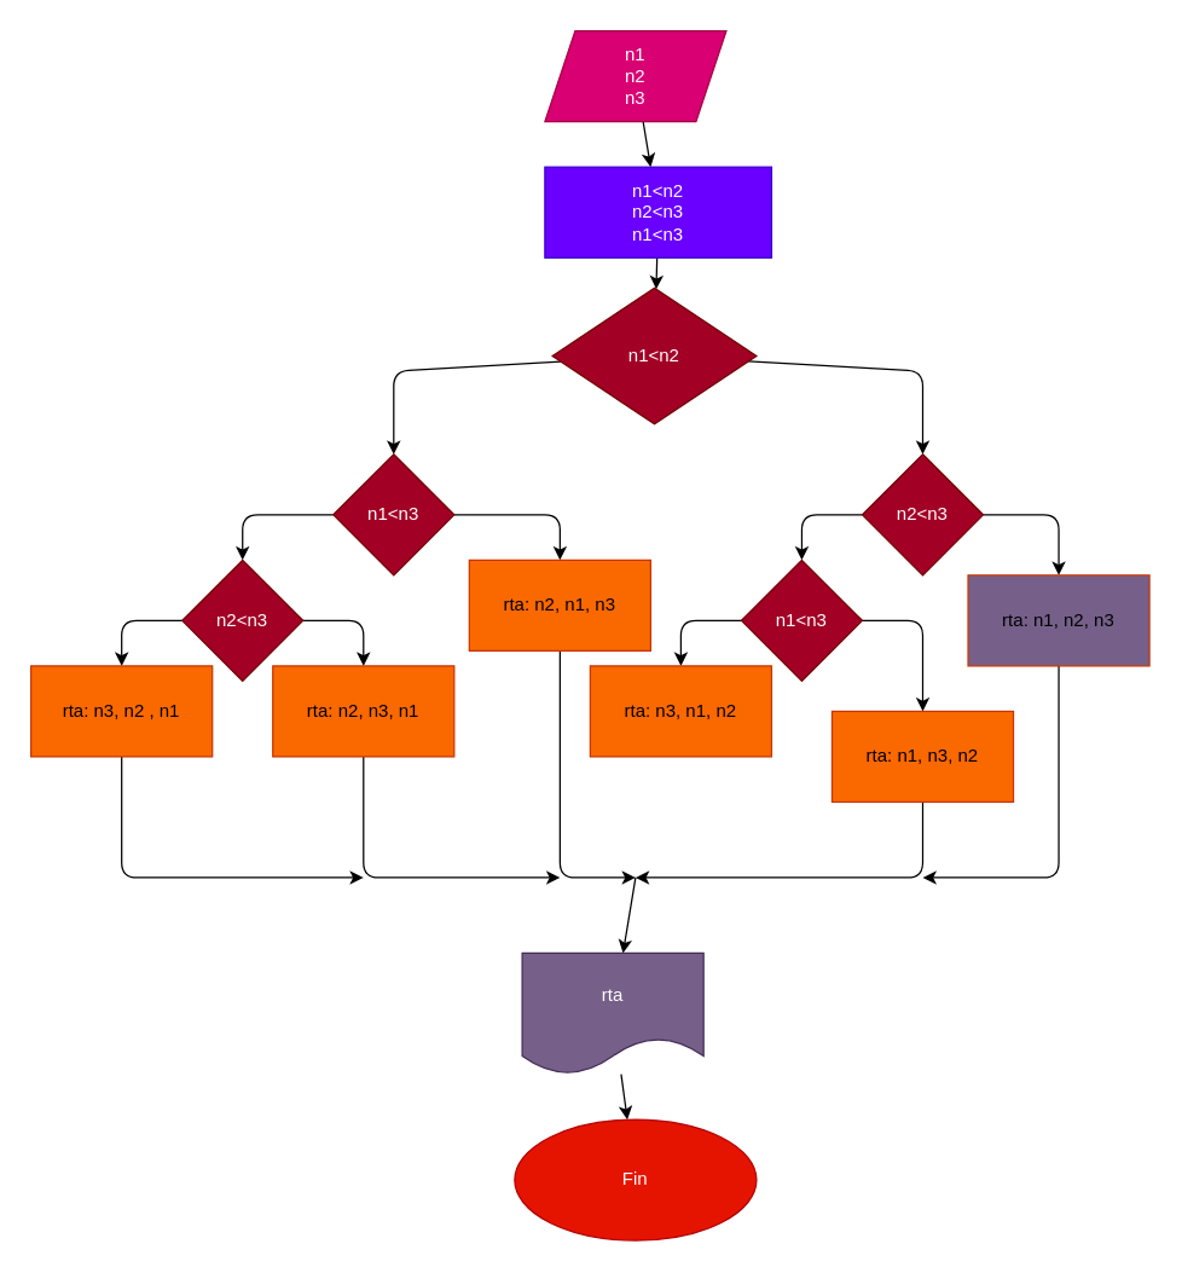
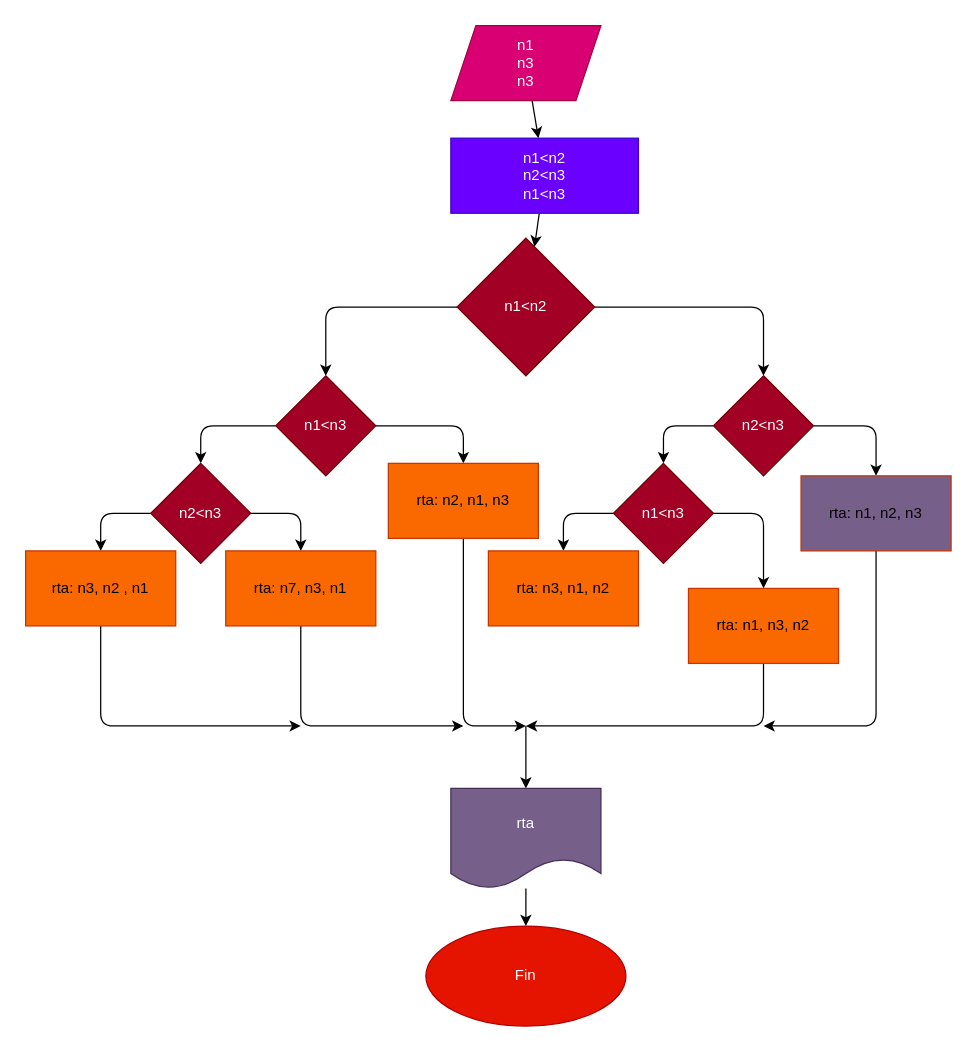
- <mxCell id="3" value="n1&lt;br&gt;n2&lt;br&gt;n3" style="shape=parallelogram;perimeter=parallelogramPerimeter;whiteSpace=wrap;html=1;fixedSize=1;fillColor=#d80073;fontColor=#ffffff;strokeColor=#A50040;" vertex="1" parent="1"><mxGeometry x="360" y="20" width="120" height="60" as="geometry" /></mxCell>
+ <mxCell id="3" value="n1&lt;br&gt;n3&lt;br&gt;n3" style="shape=parallelogram;perimeter=parallelogramPerimeter;whiteSpace=wrap;html=1;fixedSize=1;fillColor=#d80073;fontColor=#ffffff;strokeColor=#A50040;" vertex="1" parent="1"><mxGeometry x="360" y="20" width="120" height="60" as="geometry" /></mxCell>
- <mxCell id="8" value="n1&amp;lt;n2" style="rhombus;whiteSpace=wrap;html=1;fillColor=#a20025;fontColor=#ffffff;strokeColor=#6F0000;" vertex="1" parent="1"><mxGeometry x="365" y="190" width="135" height="90" as="geometry" /></mxCell>
+ <mxCell id="8" value="n1&amp;lt;n2" style="rhombus;whiteSpace=wrap;html=1;fillColor=#a20025;fontColor=#ffffff;strokeColor=#6F0000;" vertex="1" parent="1"><mxGeometry x="365" y="190" width="110" height="110" as="geometry" /></mxCell>
- <mxCell id="21" value="rta: n2, n3, n1" style="rounded=0;whiteSpace=wrap;html=1;fillColor=#fa6800;fontColor=#000000;strokeColor=#C73500;" vertex="1" parent="1"><mxGeometry x="180" y="440" width="120" height="60" as="geometry" /></mxCell>
+ <mxCell id="21" value="rta: n7, n3, n1" style="rounded=0;whiteSpace=wrap;html=1;fillColor=#fa6800;fontColor=#000000;strokeColor=#C73500;" vertex="1" parent="1"><mxGeometry x="180" y="440" width="120" height="60" as="geometry" /></mxCell>
- <mxCell id="34" value="rta" style="shape=document;whiteSpace=wrap;html=1;boundedLbl=1;fillColor=#76608a;fontColor=#ffffff;strokeColor=#432D57;" vertex="1" parent="1"><mxGeometry x="345" y="630" width="120" height="80" as="geometry" /></mxCell>
+ <mxCell id="34" value="rta" style="shape=document;whiteSpace=wrap;html=1;boundedLbl=1;fillColor=#76608a;fontColor=#ffffff;strokeColor=#432D57;" vertex="1" parent="1"><mxGeometry x="360" y="630" width="120" height="80" as="geometry" /></mxCell>
